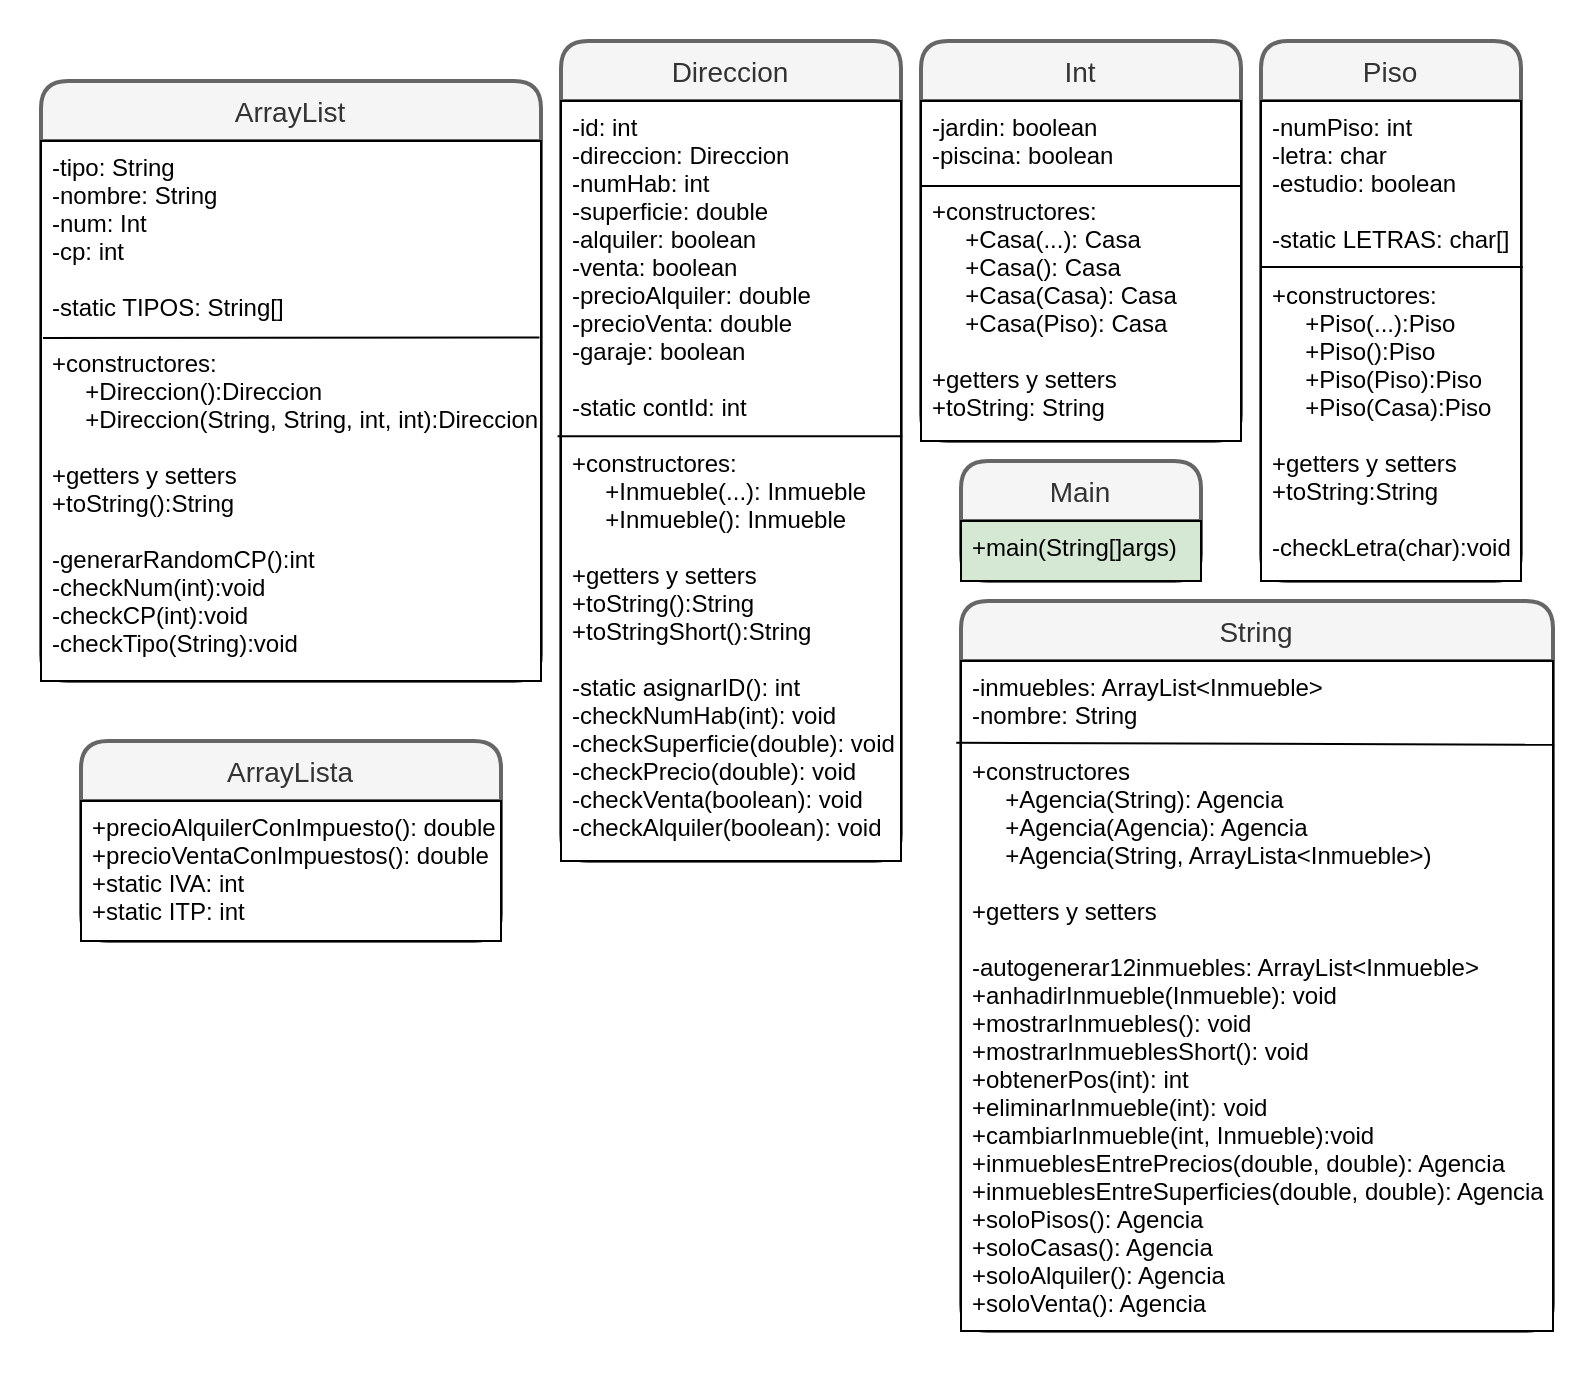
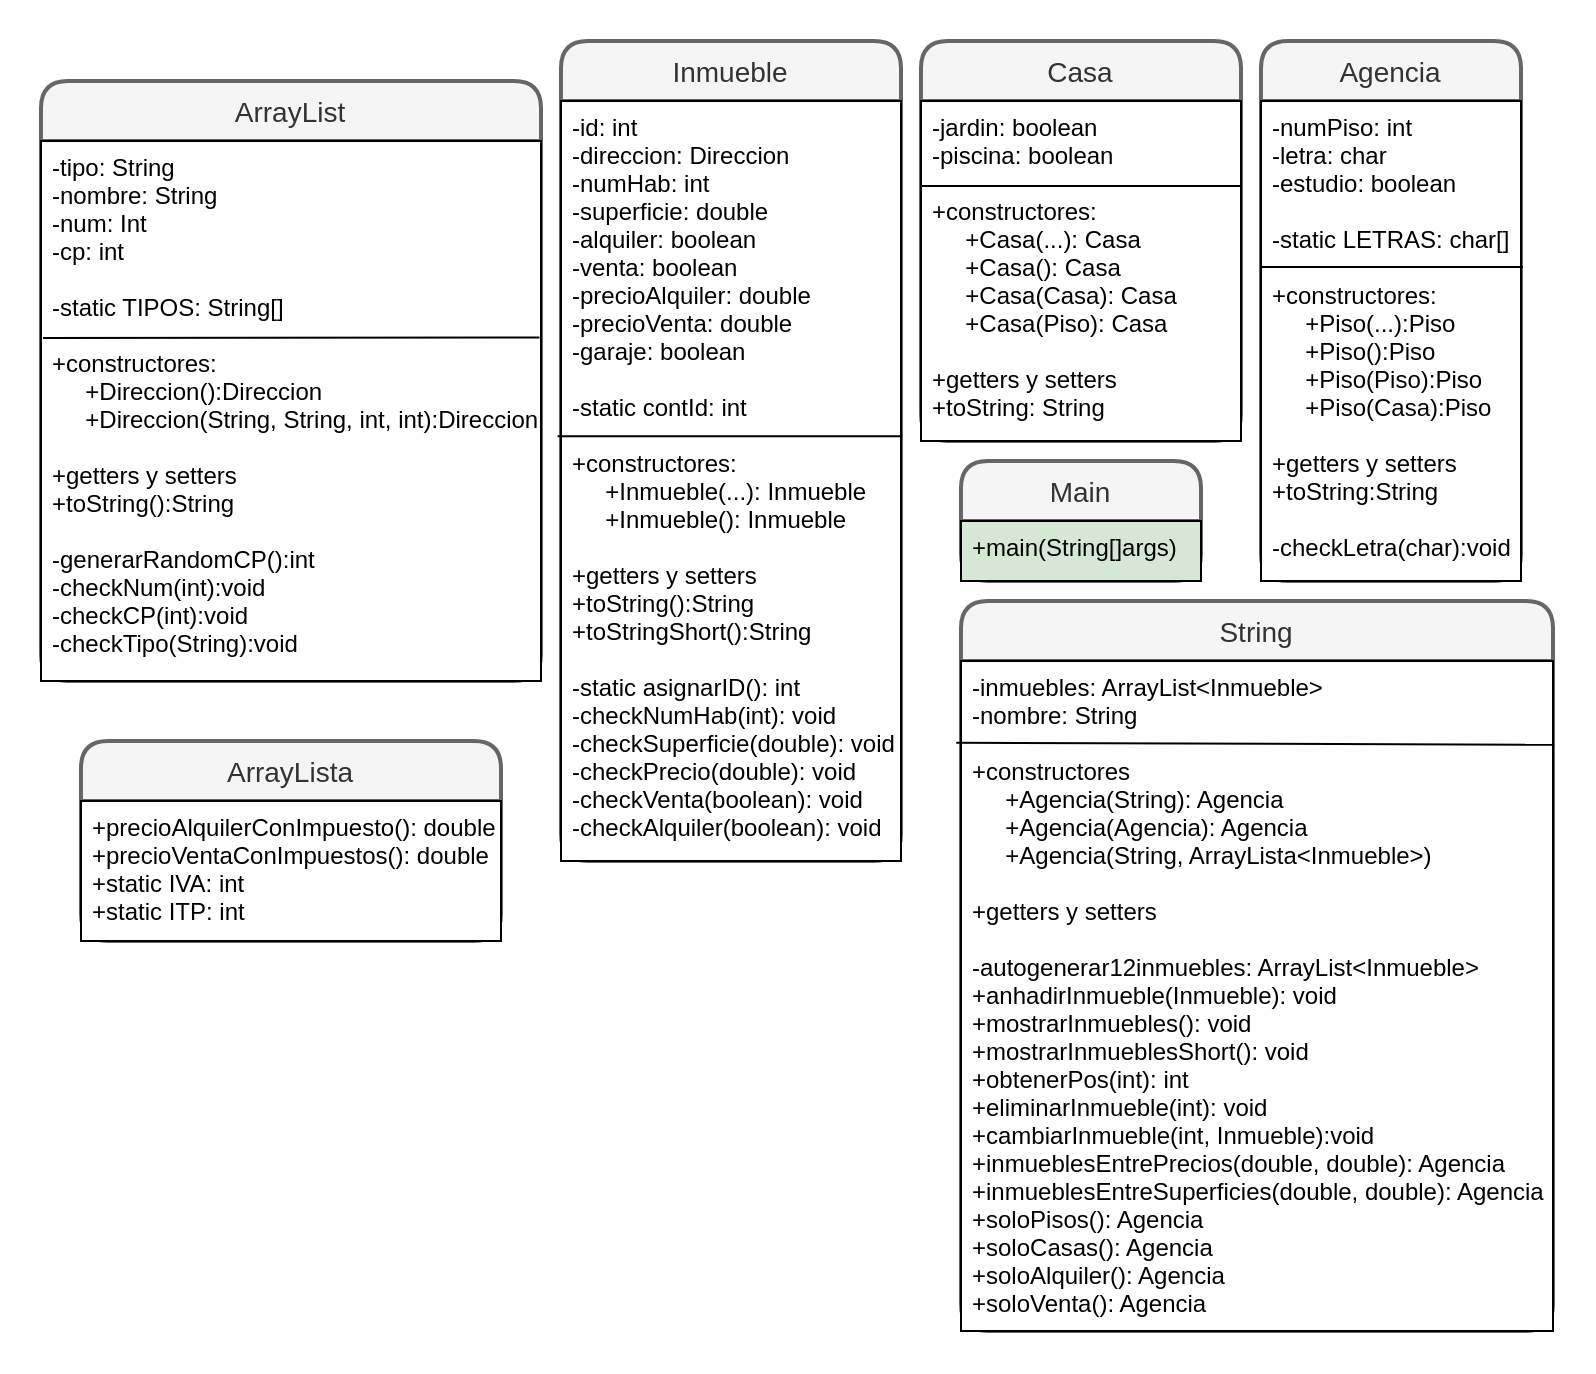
- <mxCell id="5" value="Direccion" style="swimlane;childLayout=stackLayout;horizontal=1;startSize=30;horizontalStack=0;rounded=1;fontSize=14;fontStyle=0;strokeWidth=2;resizeParent=0;resizeLast=1;shadow=0;dashed=0;align=center;fillColor=#f5f5f5;strokeColor=#666666;fontColor=#333333;" parent="1" vertex="1"><mxGeometry x="280" y="20" width="170" height="410" as="geometry" /></mxCell>
+ <mxCell id="5" value="Inmueble" style="swimlane;childLayout=stackLayout;horizontal=1;startSize=30;horizontalStack=0;rounded=1;fontSize=14;fontStyle=0;strokeWidth=2;resizeParent=0;resizeLast=1;shadow=0;dashed=0;align=center;fillColor=#f5f5f5;strokeColor=#666666;fontColor=#333333;" parent="1" vertex="1"><mxGeometry x="280" y="20" width="170" height="410" as="geometry" /></mxCell>
- <mxCell id="11" value="Int" style="swimlane;childLayout=stackLayout;horizontal=1;startSize=30;horizontalStack=0;rounded=1;fontSize=14;fontStyle=0;strokeWidth=2;resizeParent=0;resizeLast=1;shadow=0;dashed=0;align=center;fillColor=#f5f5f5;strokeColor=#666666;fontColor=#333333;" parent="1" vertex="1"><mxGeometry x="460" y="20" width="160" height="200" as="geometry" /></mxCell>
+ <mxCell id="11" value="Casa" style="swimlane;childLayout=stackLayout;horizontal=1;startSize=30;horizontalStack=0;rounded=1;fontSize=14;fontStyle=0;strokeWidth=2;resizeParent=0;resizeLast=1;shadow=0;dashed=0;align=center;fillColor=#f5f5f5;strokeColor=#666666;fontColor=#333333;" parent="1" vertex="1"><mxGeometry x="460" y="20" width="160" height="200" as="geometry" /></mxCell>
- <mxCell id="8" value="Piso" style="swimlane;childLayout=stackLayout;horizontal=1;startSize=30;horizontalStack=0;rounded=1;fontSize=14;fontStyle=0;strokeWidth=2;resizeParent=0;resizeLast=1;shadow=0;dashed=0;align=center;fillColor=#f5f5f5;strokeColor=#666666;fontColor=#333333;" parent="1" vertex="1"><mxGeometry x="630" y="20" width="130" height="270" as="geometry" /></mxCell>
+ <mxCell id="8" value="Agencia" style="swimlane;childLayout=stackLayout;horizontal=1;startSize=30;horizontalStack=0;rounded=1;fontSize=14;fontStyle=0;strokeWidth=2;resizeParent=0;resizeLast=1;shadow=0;dashed=0;align=center;fillColor=#f5f5f5;strokeColor=#666666;fontColor=#333333;" parent="1" vertex="1"><mxGeometry x="630" y="20" width="130" height="270" as="geometry" /></mxCell>
